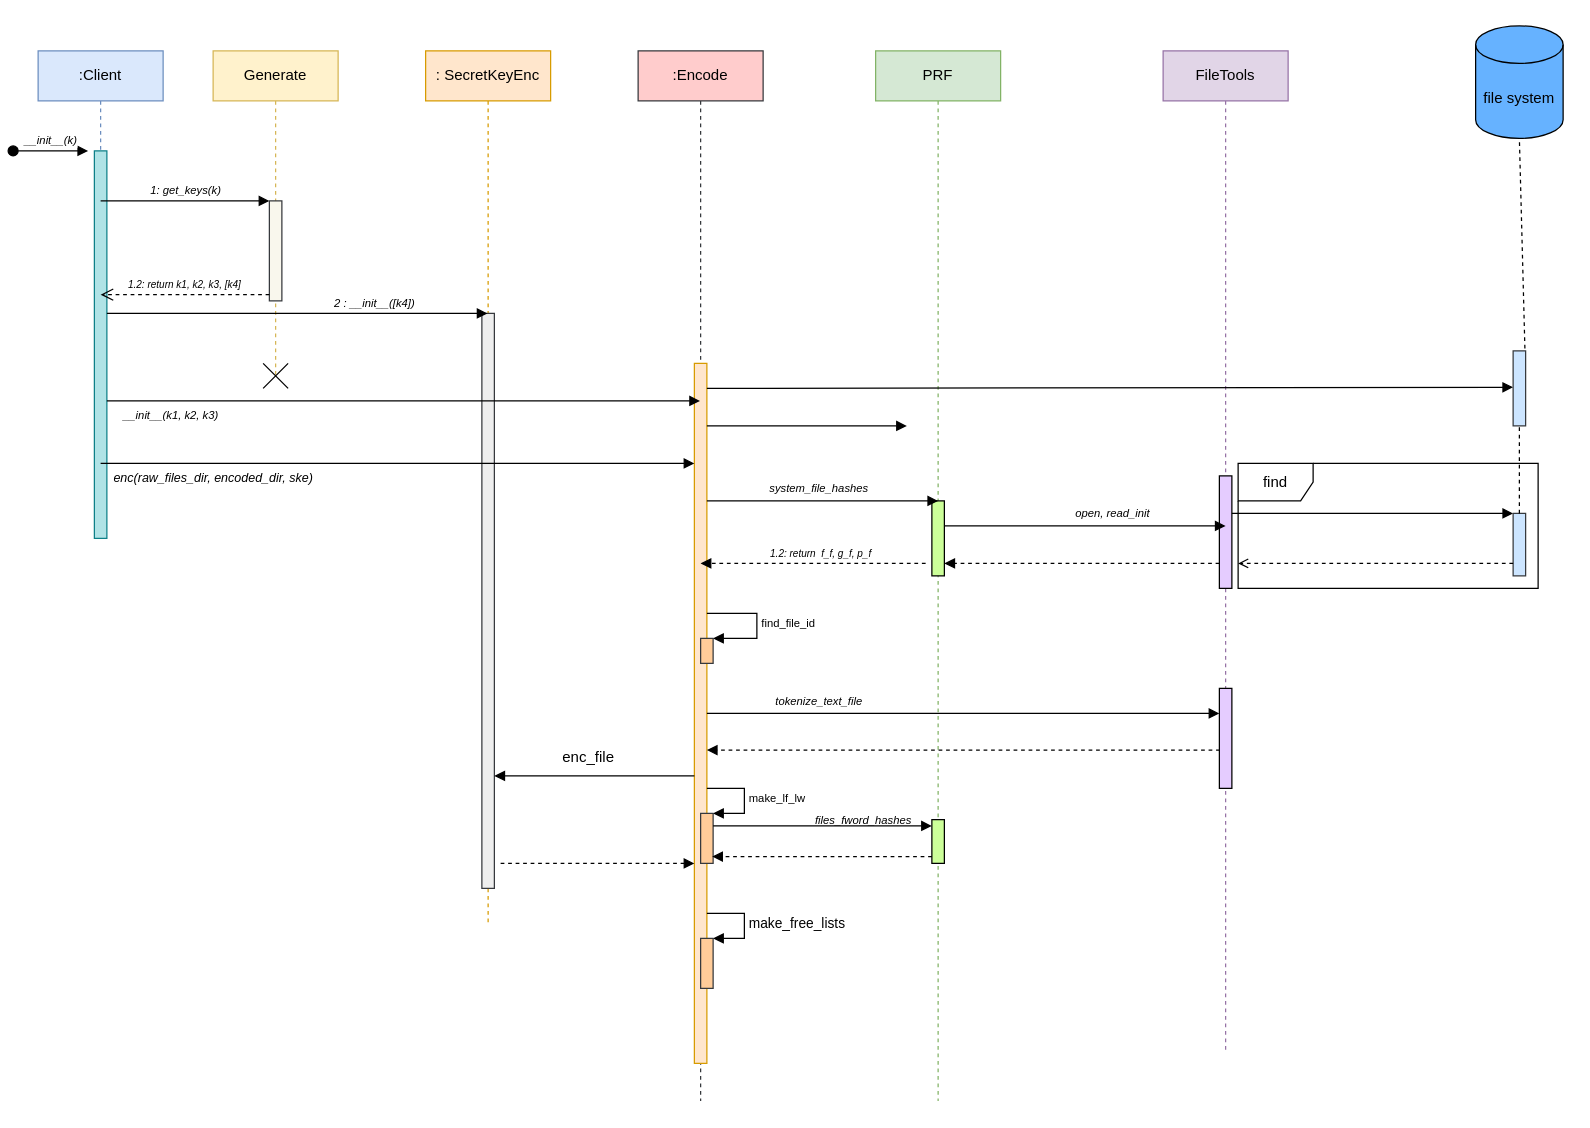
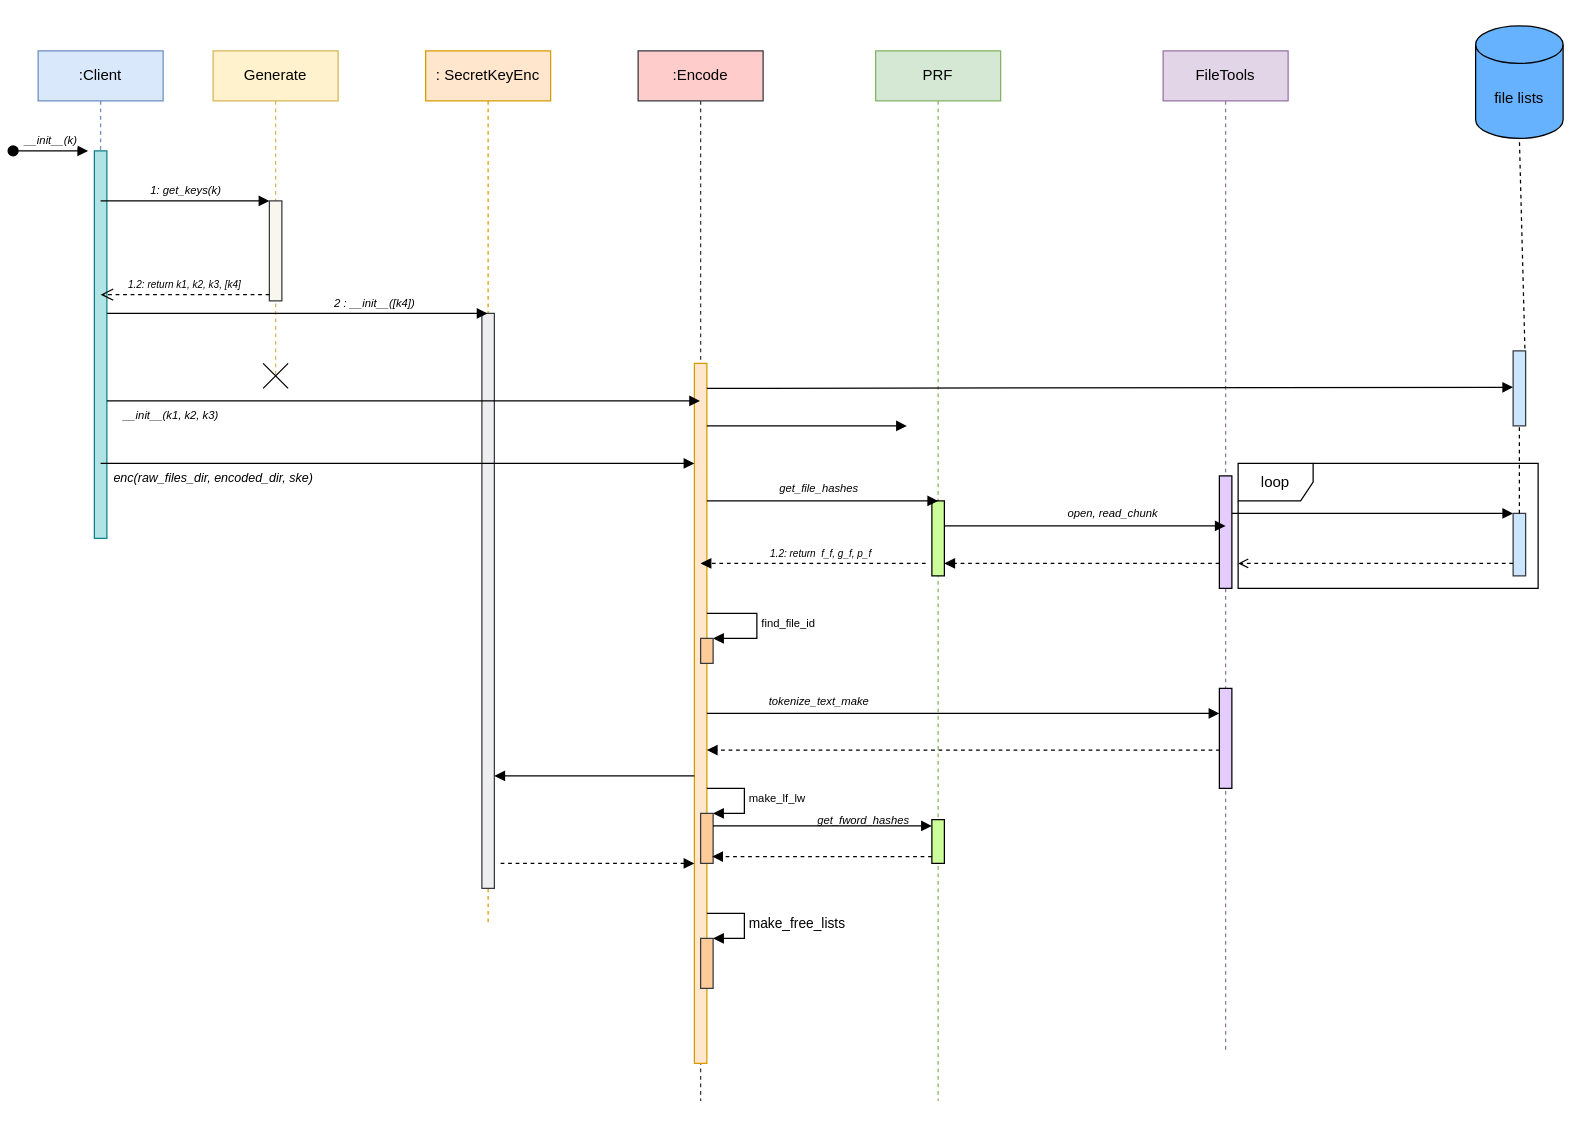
- <mxCell id="28" value="&lt;font style=&quot;font-size: 12px;&quot;&gt;file system&lt;/font&gt;" style="shape=cylinder3;whiteSpace=wrap;html=1;boundedLbl=1;backgroundOutline=1;size=15;fillColor=#66B2FF;" parent="1" vertex="1"><mxGeometry x="1170" y="20" width="70" height="90" as="geometry" /></mxCell>
+ <mxCell id="28" value="&lt;font style=&quot;font-size: 12px;&quot;&gt;file lists&lt;/font&gt;" style="shape=cylinder3;whiteSpace=wrap;html=1;boundedLbl=1;backgroundOutline=1;size=15;fillColor=#66B2FF;" parent="1" vertex="1"><mxGeometry x="1170" y="20" width="70" height="90" as="geometry" /></mxCell>
- <mxCell id="2" value="find" style="shape=umlFrame;whiteSpace=wrap;html=1;" parent="1" vertex="1"><mxGeometry x="980" y="370" width="240" height="100" as="geometry" /></mxCell>
+ <mxCell id="2" value="loop" style="shape=umlFrame;whiteSpace=wrap;html=1;" parent="1" vertex="1"><mxGeometry x="980" y="370" width="240" height="100" as="geometry" /></mxCell>
- <mxCell id="23" value="system_file_hashes" style="text;align=center;verticalAlign=middle;dashed=0;fontSize=9;fontStyle=2" parent="1" vertex="1"><mxGeometry x="575" y="370" width="140" height="40" as="geometry" /></mxCell>
+ <mxCell id="23" value="get_file_hashes" style="text;align=center;verticalAlign=middle;dashed=0;fontSize=9;fontStyle=2" parent="1" vertex="1"><mxGeometry x="575" y="370" width="140" height="40" as="geometry" /></mxCell>
- <mxCell id="34" value="open, read_init" style="text;align=center;verticalAlign=middle;dashed=0;fontSize=9;fontStyle=2" parent="1" vertex="1"><mxGeometry x="810" y="390" width="140" height="40" as="geometry" /></mxCell>
+ <mxCell id="34" value="open, read_chunk" style="text;align=center;verticalAlign=middle;dashed=0;fontSize=9;fontStyle=2" parent="1" vertex="1"><mxGeometry x="810" y="390" width="140" height="40" as="geometry" /></mxCell>
- <mxCell id="37" value="tokenize_text_file" style="text;align=center;verticalAlign=middle;dashed=0;fontSize=9;fontStyle=2" parent="1" vertex="1"><mxGeometry x="575" y="540" width="140" height="40" as="geometry" /></mxCell>
+ <mxCell id="37" value="tokenize_text_make" style="text;align=center;verticalAlign=middle;dashed=0;fontSize=9;fontStyle=2" parent="1" vertex="1"><mxGeometry x="575" y="540" width="140" height="40" as="geometry" /></mxCell>
- <mxCell id="44" value="enc_file" style="text;html=1;align=center;verticalAlign=middle;resizable=0;points=[];autosize=1;strokeColor=none;fillColor=none;fontSize=12;" parent="1" vertex="1"><mxGeometry x="430" y="590" width="60" height="30" as="geometry" /></mxCell>
- <mxCell id="48" value="&lt;span style=&quot;font-size: 9px; font-style: italic;&quot;&gt;files_fword_hashes&lt;/span&gt;" style="text;html=1;align=center;verticalAlign=middle;resizable=0;points=[];autosize=1;strokeColor=none;fillColor=none;fontSize=12;" parent="1" vertex="1"><mxGeometry x="630" y="640" width="100" height="30" as="geometry" /></mxCell>
+ <mxCell id="48" value="&lt;span style=&quot;font-size: 9px; font-style: italic;&quot;&gt;get_fword_hashes&lt;/span&gt;" style="text;html=1;align=center;verticalAlign=middle;resizable=0;points=[];autosize=1;strokeColor=none;fillColor=none;fontSize=12;" parent="1" vertex="1"><mxGeometry x="630" y="640" width="100" height="30" as="geometry" /></mxCell>
